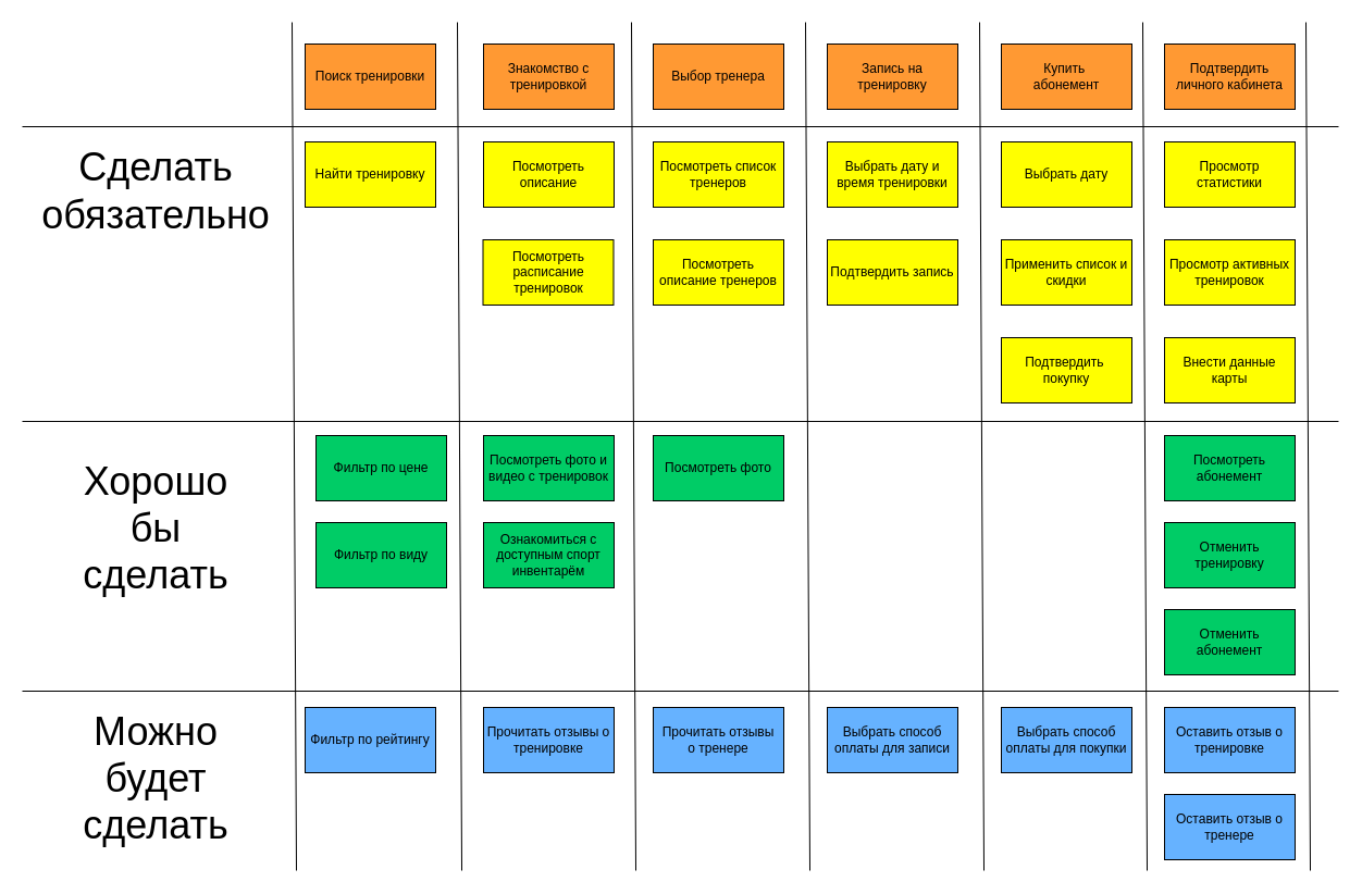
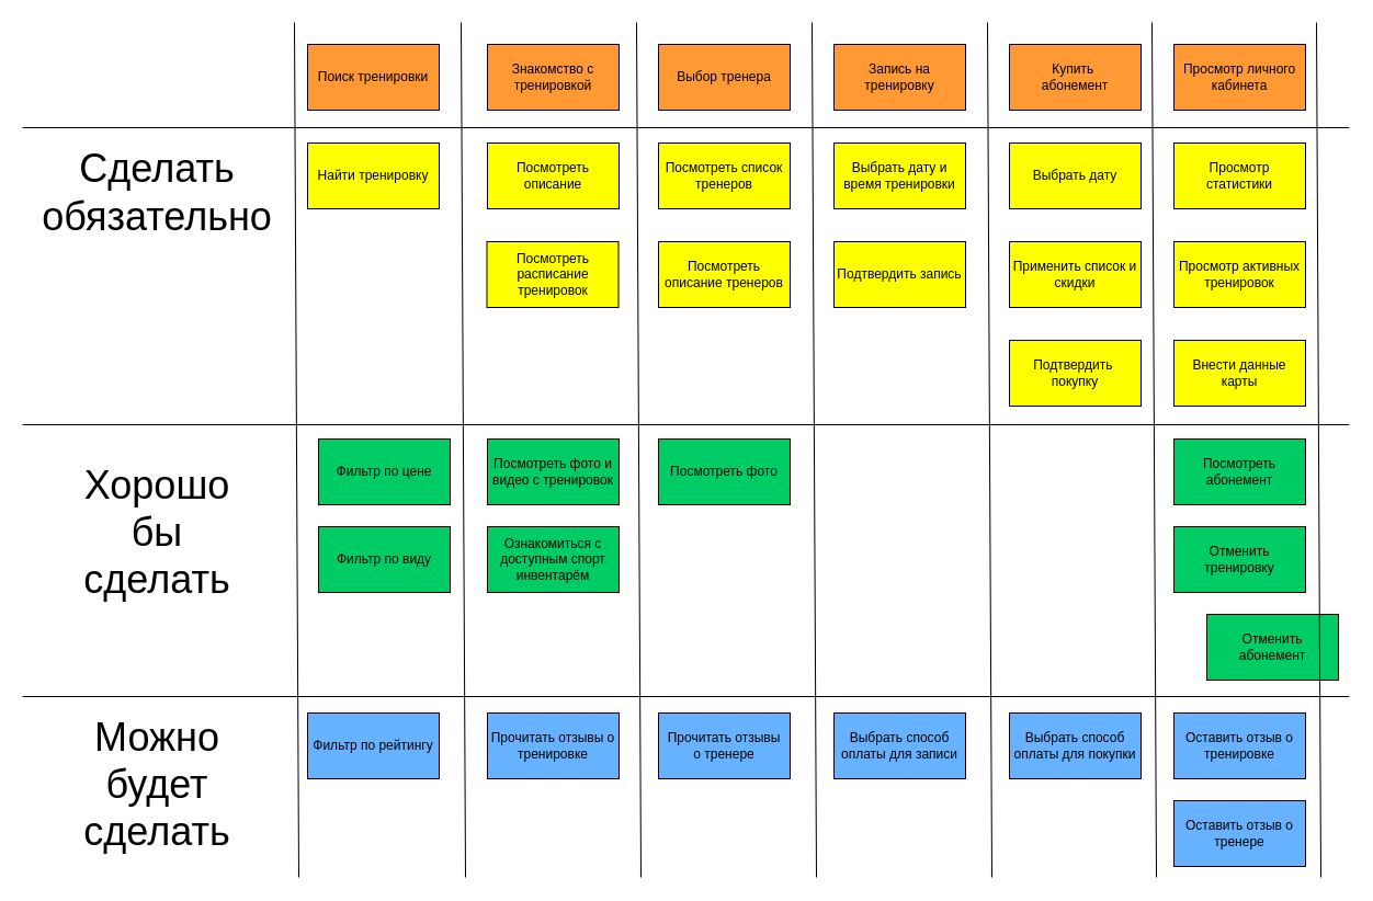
- <mxCell id="6" value="Подтвердить личного кабинета" style="rounded=0;whiteSpace=wrap;html=1;fillColor=light-dark(#FF9933,var(--ge-dark-color, #121212));" parent="1" vertex="1"><mxGeometry x="1070" y="40" width="120" height="60" as="geometry" /></mxCell>
+ <mxCell id="6" value="Просмотр личного кабинета" style="rounded=0;whiteSpace=wrap;html=1;fillColor=light-dark(#FF9933,var(--ge-dark-color, #121212));" parent="1" vertex="1"><mxGeometry x="1070" y="40" width="120" height="60" as="geometry" /></mxCell>
- <mxCell id="24" value="Отменить абонемент" style="rounded=0;whiteSpace=wrap;html=1;fillColor=light-dark(#00CC66,var(--ge-dark-color, #121212));" parent="1" vertex="1"><mxGeometry x="1070" y="560" width="120" height="60" as="geometry" /></mxCell>
+ <mxCell id="24" value="Отменить абонемент" style="rounded=0;whiteSpace=wrap;html=1;fillColor=light-dark(#00CC66,var(--ge-dark-color, #121212));" parent="1" vertex="1"><mxGeometry x="1100" y="560" width="120" height="60" as="geometry" /></mxCell>
